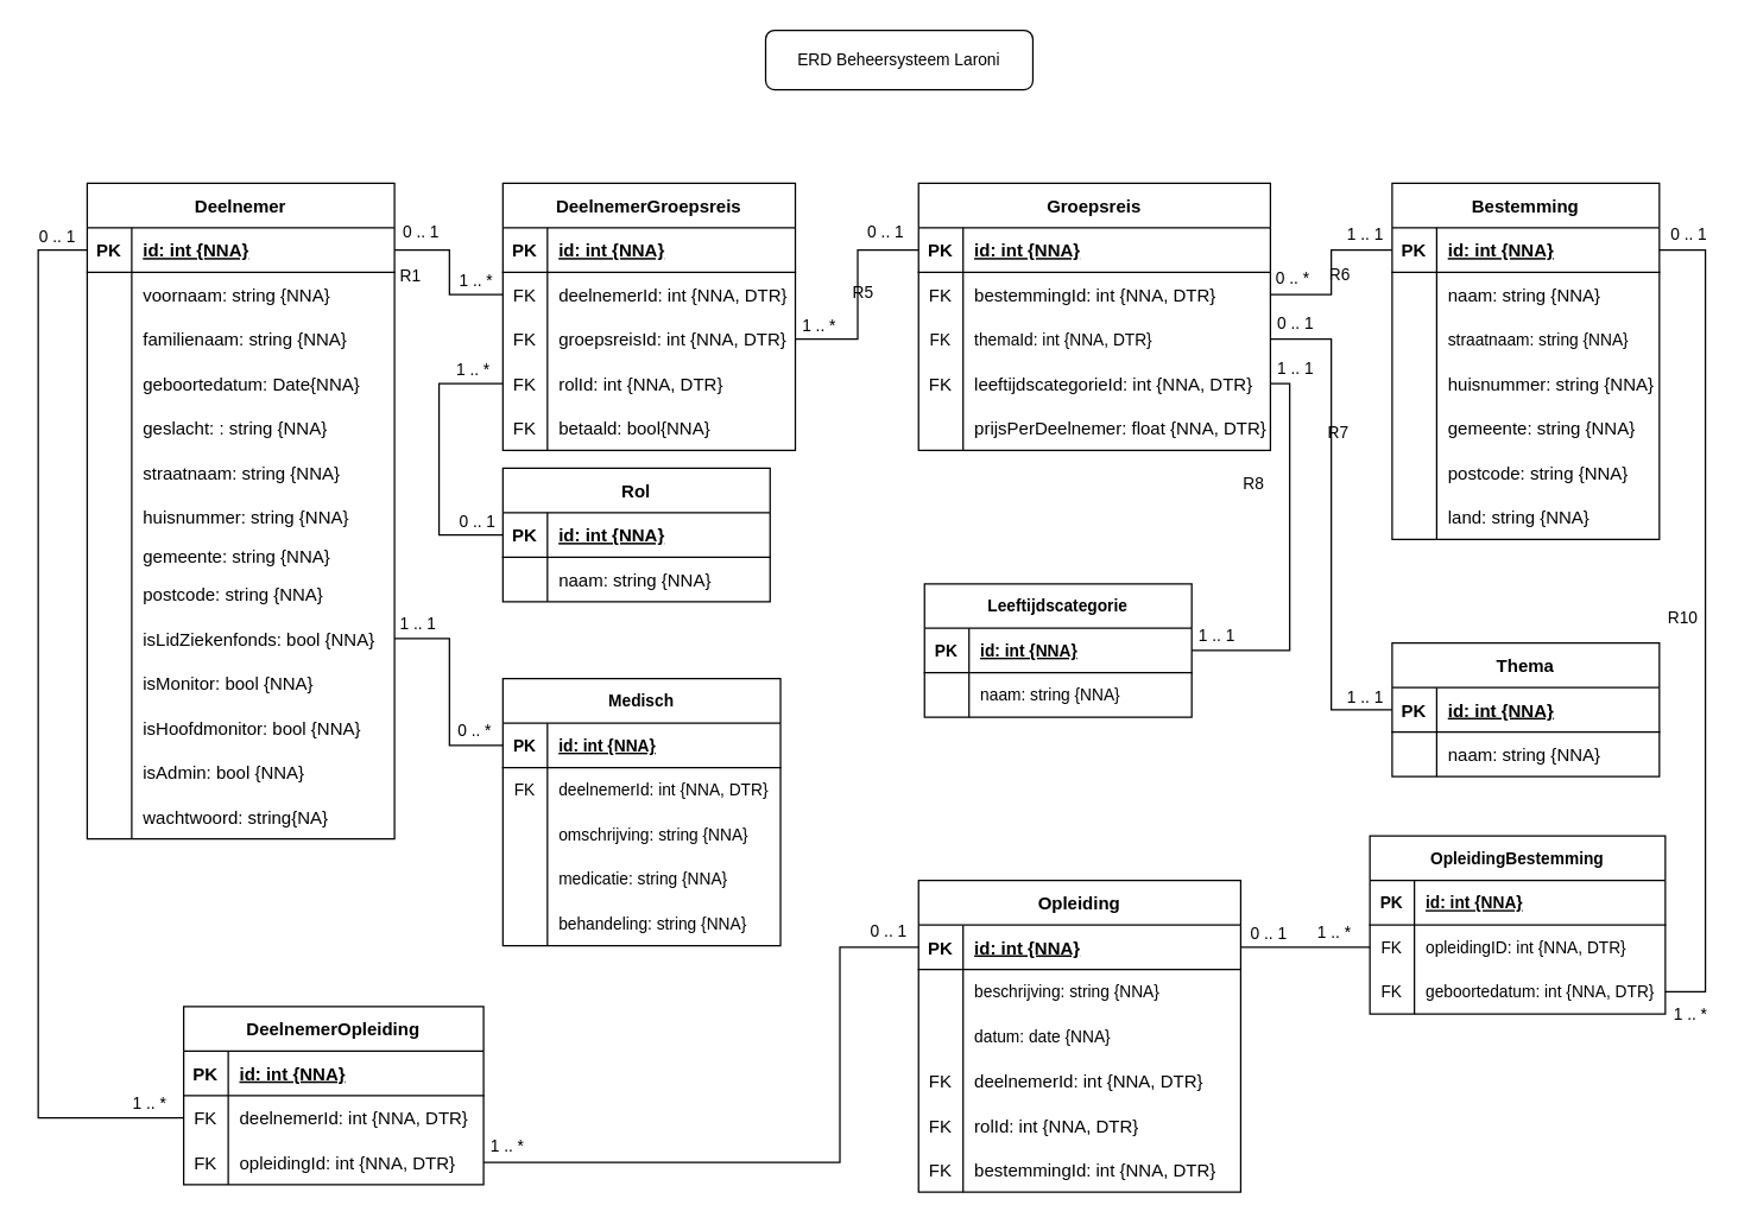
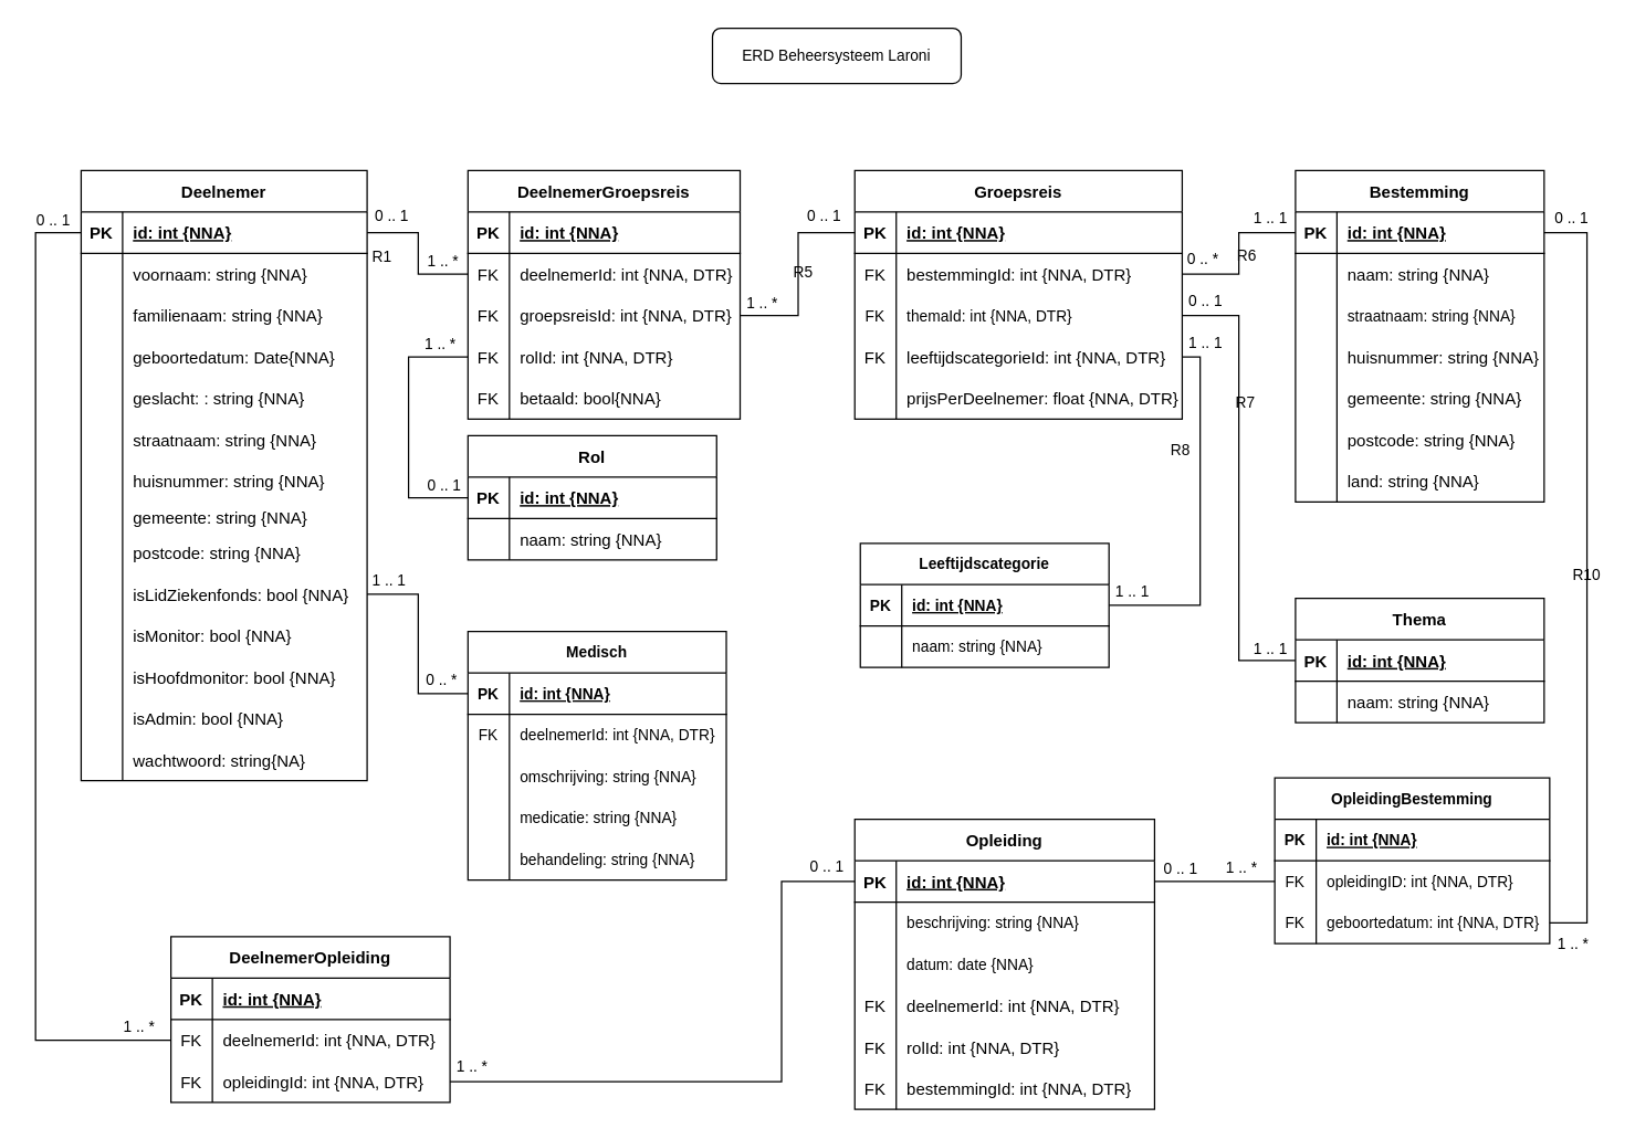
- <mxCell id="164" value="R8" style="text;strokeColor=none;fillColor=none;spacingLeft=4;spacingRight=4;overflow=hidden;rotatable=0;points=[[0,0.5],[1,0.5]];portConstraint=eastwest;fontSize=11;fontFamily=Helvetica;fontColor=default;" parent="1" vertex="1"><mxGeometry x="831" y="313" width="40" height="30" as="geometry" /></mxCell>
+ <mxCell id="164" value="R8" style="text;strokeColor=none;fillColor=none;spacingLeft=4;spacingRight=4;overflow=hidden;rotatable=0;points=[[0,0.5],[1,0.5]];portConstraint=eastwest;fontSize=11;fontFamily=Helvetica;fontColor=default;" parent="1" vertex="1"><mxGeometry x="841" y="313" width="40" height="30" as="geometry" /></mxCell>
- <mxCell id="167" value="R10" style="text;strokeColor=none;fillColor=none;spacingLeft=4;spacingRight=4;overflow=hidden;rotatable=0;points=[[0,0.5],[1,0.5]];portConstraint=eastwest;fontSize=11;fontFamily=Helvetica;fontColor=default;" parent="1" vertex="1"><mxGeometry x="1117" y="403" width="40" height="30" as="geometry" /></mxCell>
+ <mxCell id="167" value="R10" style="text;strokeColor=none;fillColor=none;spacingLeft=4;spacingRight=4;overflow=hidden;rotatable=0;points=[[0,0.5],[1,0.5]];portConstraint=eastwest;fontSize=11;fontFamily=Helvetica;fontColor=default;" parent="1" vertex="1"><mxGeometry x="1132" y="403" width="40" height="30" as="geometry" /></mxCell>
